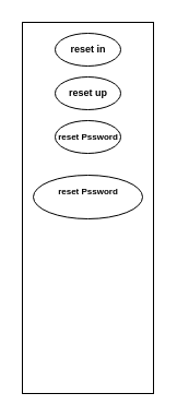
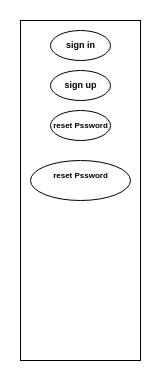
- <mxCell id="6" value="&lt;font style=&quot;font-size: 9px;&quot;&gt;reset in&lt;/font&gt;" style="text;strokeColor=none;fillColor=none;html=1;fontSize=24;fontStyle=1;verticalAlign=middle;align=center;" vertex="1" parent="1"><mxGeometry x="30" y="20" width="100" height="40" as="geometry" /></mxCell>
+ <mxCell id="6" value="&lt;font style=&quot;font-size: 9px;&quot;&gt;sign in&lt;/font&gt;" style="text;strokeColor=none;fillColor=none;html=1;fontSize=24;fontStyle=1;verticalAlign=middle;align=center;" vertex="1" parent="1"><mxGeometry x="30" y="20" width="100" height="40" as="geometry" /></mxCell>
- <mxCell id="7" value="&lt;font style=&quot;font-size: 9px;&quot;&gt;reset up&lt;/font&gt;" style="text;strokeColor=none;fillColor=none;html=1;fontSize=24;fontStyle=1;verticalAlign=middle;align=center;" vertex="1" parent="1"><mxGeometry x="30" y="60" width="100" height="40" as="geometry" /></mxCell>
+ <mxCell id="7" value="&lt;font style=&quot;font-size: 9px;&quot;&gt;sign up&lt;/font&gt;" style="text;strokeColor=none;fillColor=none;html=1;fontSize=24;fontStyle=1;verticalAlign=middle;align=center;" vertex="1" parent="1"><mxGeometry x="30" y="60" width="100" height="40" as="geometry" /></mxCell>
